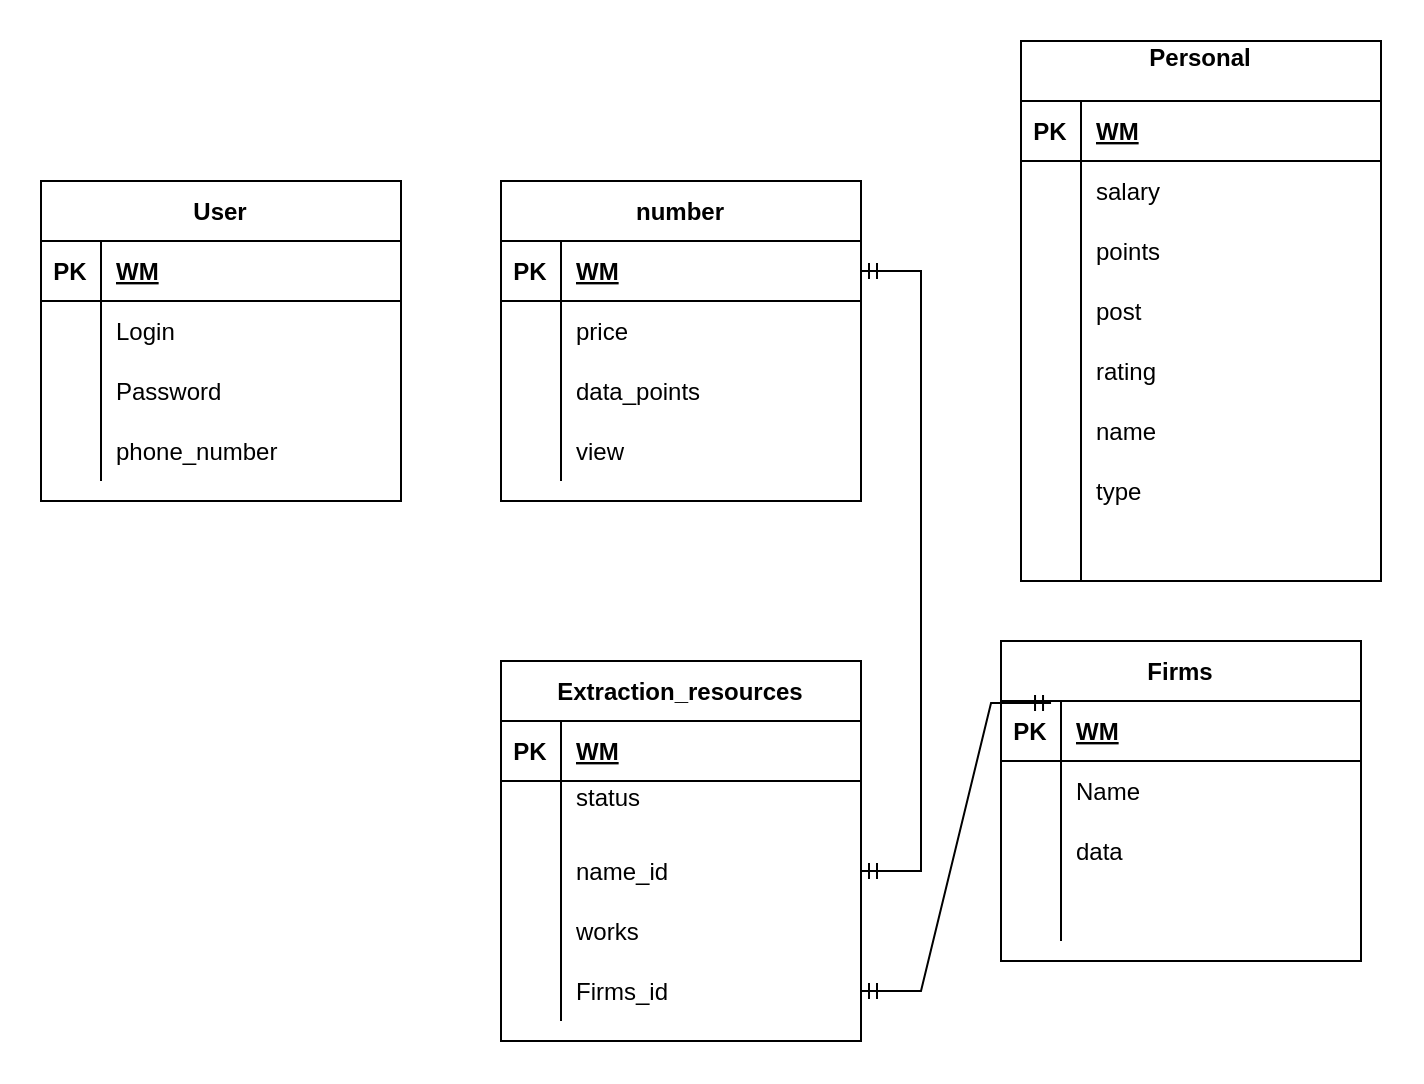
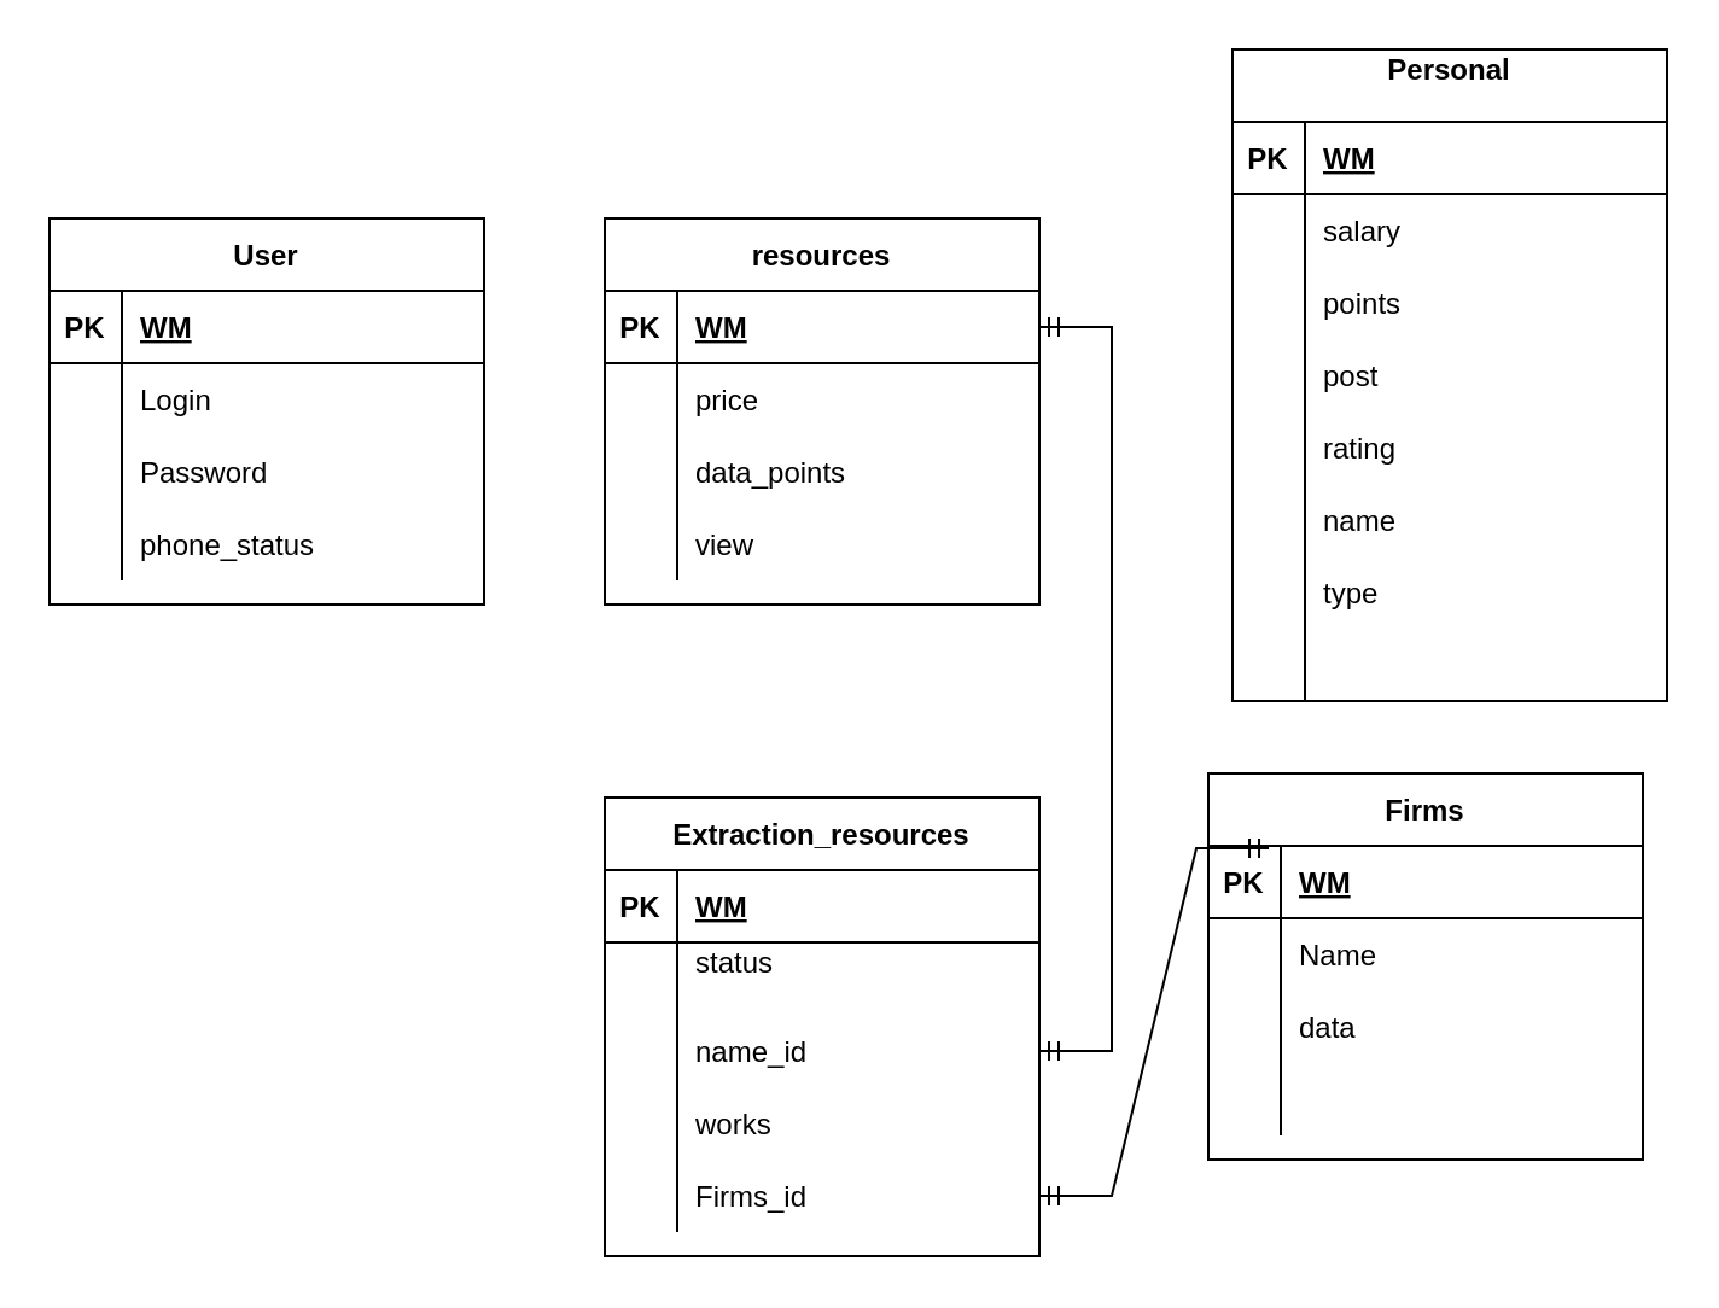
- <mxCell id="15" value="number" style="shape=table;startSize=30;container=1;collapsible=1;childLayout=tableLayout;fixedRows=1;rowLines=0;fontStyle=1;align=center;resizeLast=1;" vertex="1" parent="1"><mxGeometry x="250" y="90" width="180" height="160" as="geometry" /></mxCell>
+ <mxCell id="15" value="resources" style="shape=table;startSize=30;container=1;collapsible=1;childLayout=tableLayout;fixedRows=1;rowLines=0;fontStyle=1;align=center;resizeLast=1;" vertex="1" parent="1"><mxGeometry x="250" y="90" width="180" height="160" as="geometry" /></mxCell>
- <mxCell id="14" value="phone_number" style="shape=partialRectangle;connectable=0;fillColor=none;top=0;left=0;bottom=0;right=0;align=left;spacingLeft=6;overflow=hidden;" vertex="1" parent="12"><mxGeometry x="30" width="150" height="30" as="geometry"><mxRectangle width="150" height="30" as="alternateBounds" /></mxGeometry></mxCell>
+ <mxCell id="14" value="phone_status" style="shape=partialRectangle;connectable=0;fillColor=none;top=0;left=0;bottom=0;right=0;align=left;spacingLeft=6;overflow=hidden;" vertex="1" parent="12"><mxGeometry x="30" width="150" height="30" as="geometry"><mxRectangle width="150" height="30" as="alternateBounds" /></mxGeometry></mxCell>
